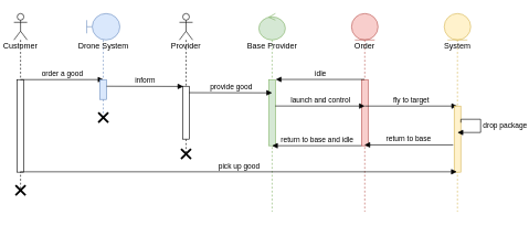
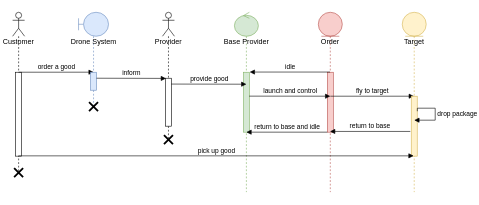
- <mxCell id="18" value="System" style="shape=umlLifeline;participant=umlEntity;perimeter=lifelinePerimeter;whiteSpace=wrap;html=1;container=1;collapsible=0;recursiveResize=0;verticalAlign=top;spacingTop=36;outlineConnect=0;rounded=0;shadow=0;glass=0;sketch=0;strokeWidth=1;align=center;fillColor=#fff2cc;strokeColor=#d6b656;" parent="1" vertex="1"><mxGeometry x="670" y="20" width="40" height="300" as="geometry" /></mxCell>
+ <mxCell id="18" value="Target" style="shape=umlLifeline;participant=umlEntity;perimeter=lifelinePerimeter;whiteSpace=wrap;html=1;container=1;collapsible=0;recursiveResize=0;verticalAlign=top;spacingTop=36;outlineConnect=0;rounded=0;shadow=0;glass=0;sketch=0;strokeWidth=1;align=center;fillColor=#fff2cc;strokeColor=#d6b656;" parent="1" vertex="1"><mxGeometry x="670" y="20" width="40" height="300" as="geometry" /></mxCell>
